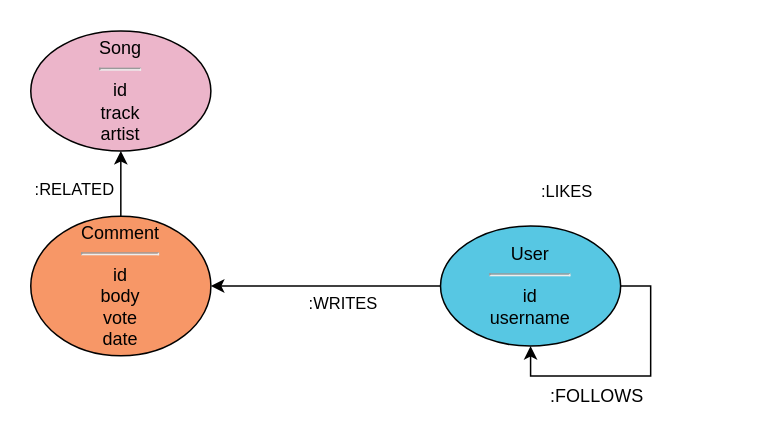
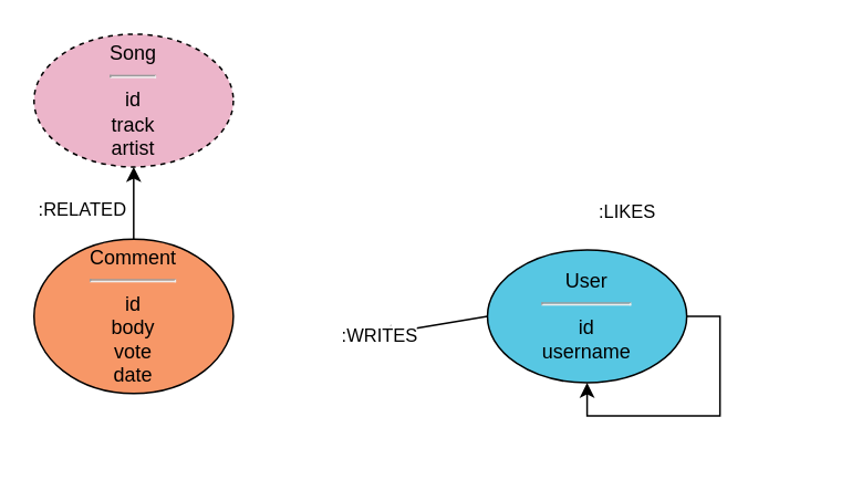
- <mxCell id="5" value="Song&lt;br&gt;&lt;hr&gt;id&lt;br&gt;track&lt;br&gt;artist" style="ellipse;whiteSpace=wrap;html=1;fillColor=#ECB5CA;strokeColor=#000000;fontColor=black;labelBorderColor=none;labelBackgroundColor=none;" parent="1" vertex="1"><mxGeometry x="20" y="20" width="120" height="80" as="geometry" /></mxCell>
+ <mxCell id="5" value="Song&lt;br&gt;&lt;hr&gt;id&lt;br&gt;track&lt;br&gt;artist" style="ellipse;whiteSpace=wrap;html=1;fillColor=#ECB5CA;strokeColor=#000000;fontColor=black;labelBorderColor=none;labelBackgroundColor=none;dashed=1;" parent="1" vertex="1"><mxGeometry x="20" y="20" width="120" height="80" as="geometry" /></mxCell>
- <mxCell id="3" style="edgeStyle=orthogonalEdgeStyle;rounded=0;orthogonalLoop=1;jettySize=auto;html=1;exitX=0;exitY=0.5;exitDx=0;exitDy=0;" parent="1" source="4" target="8" edge="1"><mxGeometry relative="1" as="geometry" /></mxCell>
+ <mxCell id="3" style="edgeStyle=orthogonalEdgeStyle;rounded=0;orthogonalLoop=1;jettySize=auto;html=1;exitX=0;exitY=0.5;exitDx=0;exitDy=0;" parent="1" source="4" target="10" edge="1"><mxGeometry relative="1" as="geometry" /></mxCell>
- <mxCell id="6" value=":FOLLOWS" style="text;html=1;align=center;verticalAlign=middle;resizable=0;points=[];autosize=1;strokeColor=none;fillColor=none;" parent="1" vertex="1"><mxGeometry x="361" y="255" width="72" height="18" as="geometry" /></mxCell>
